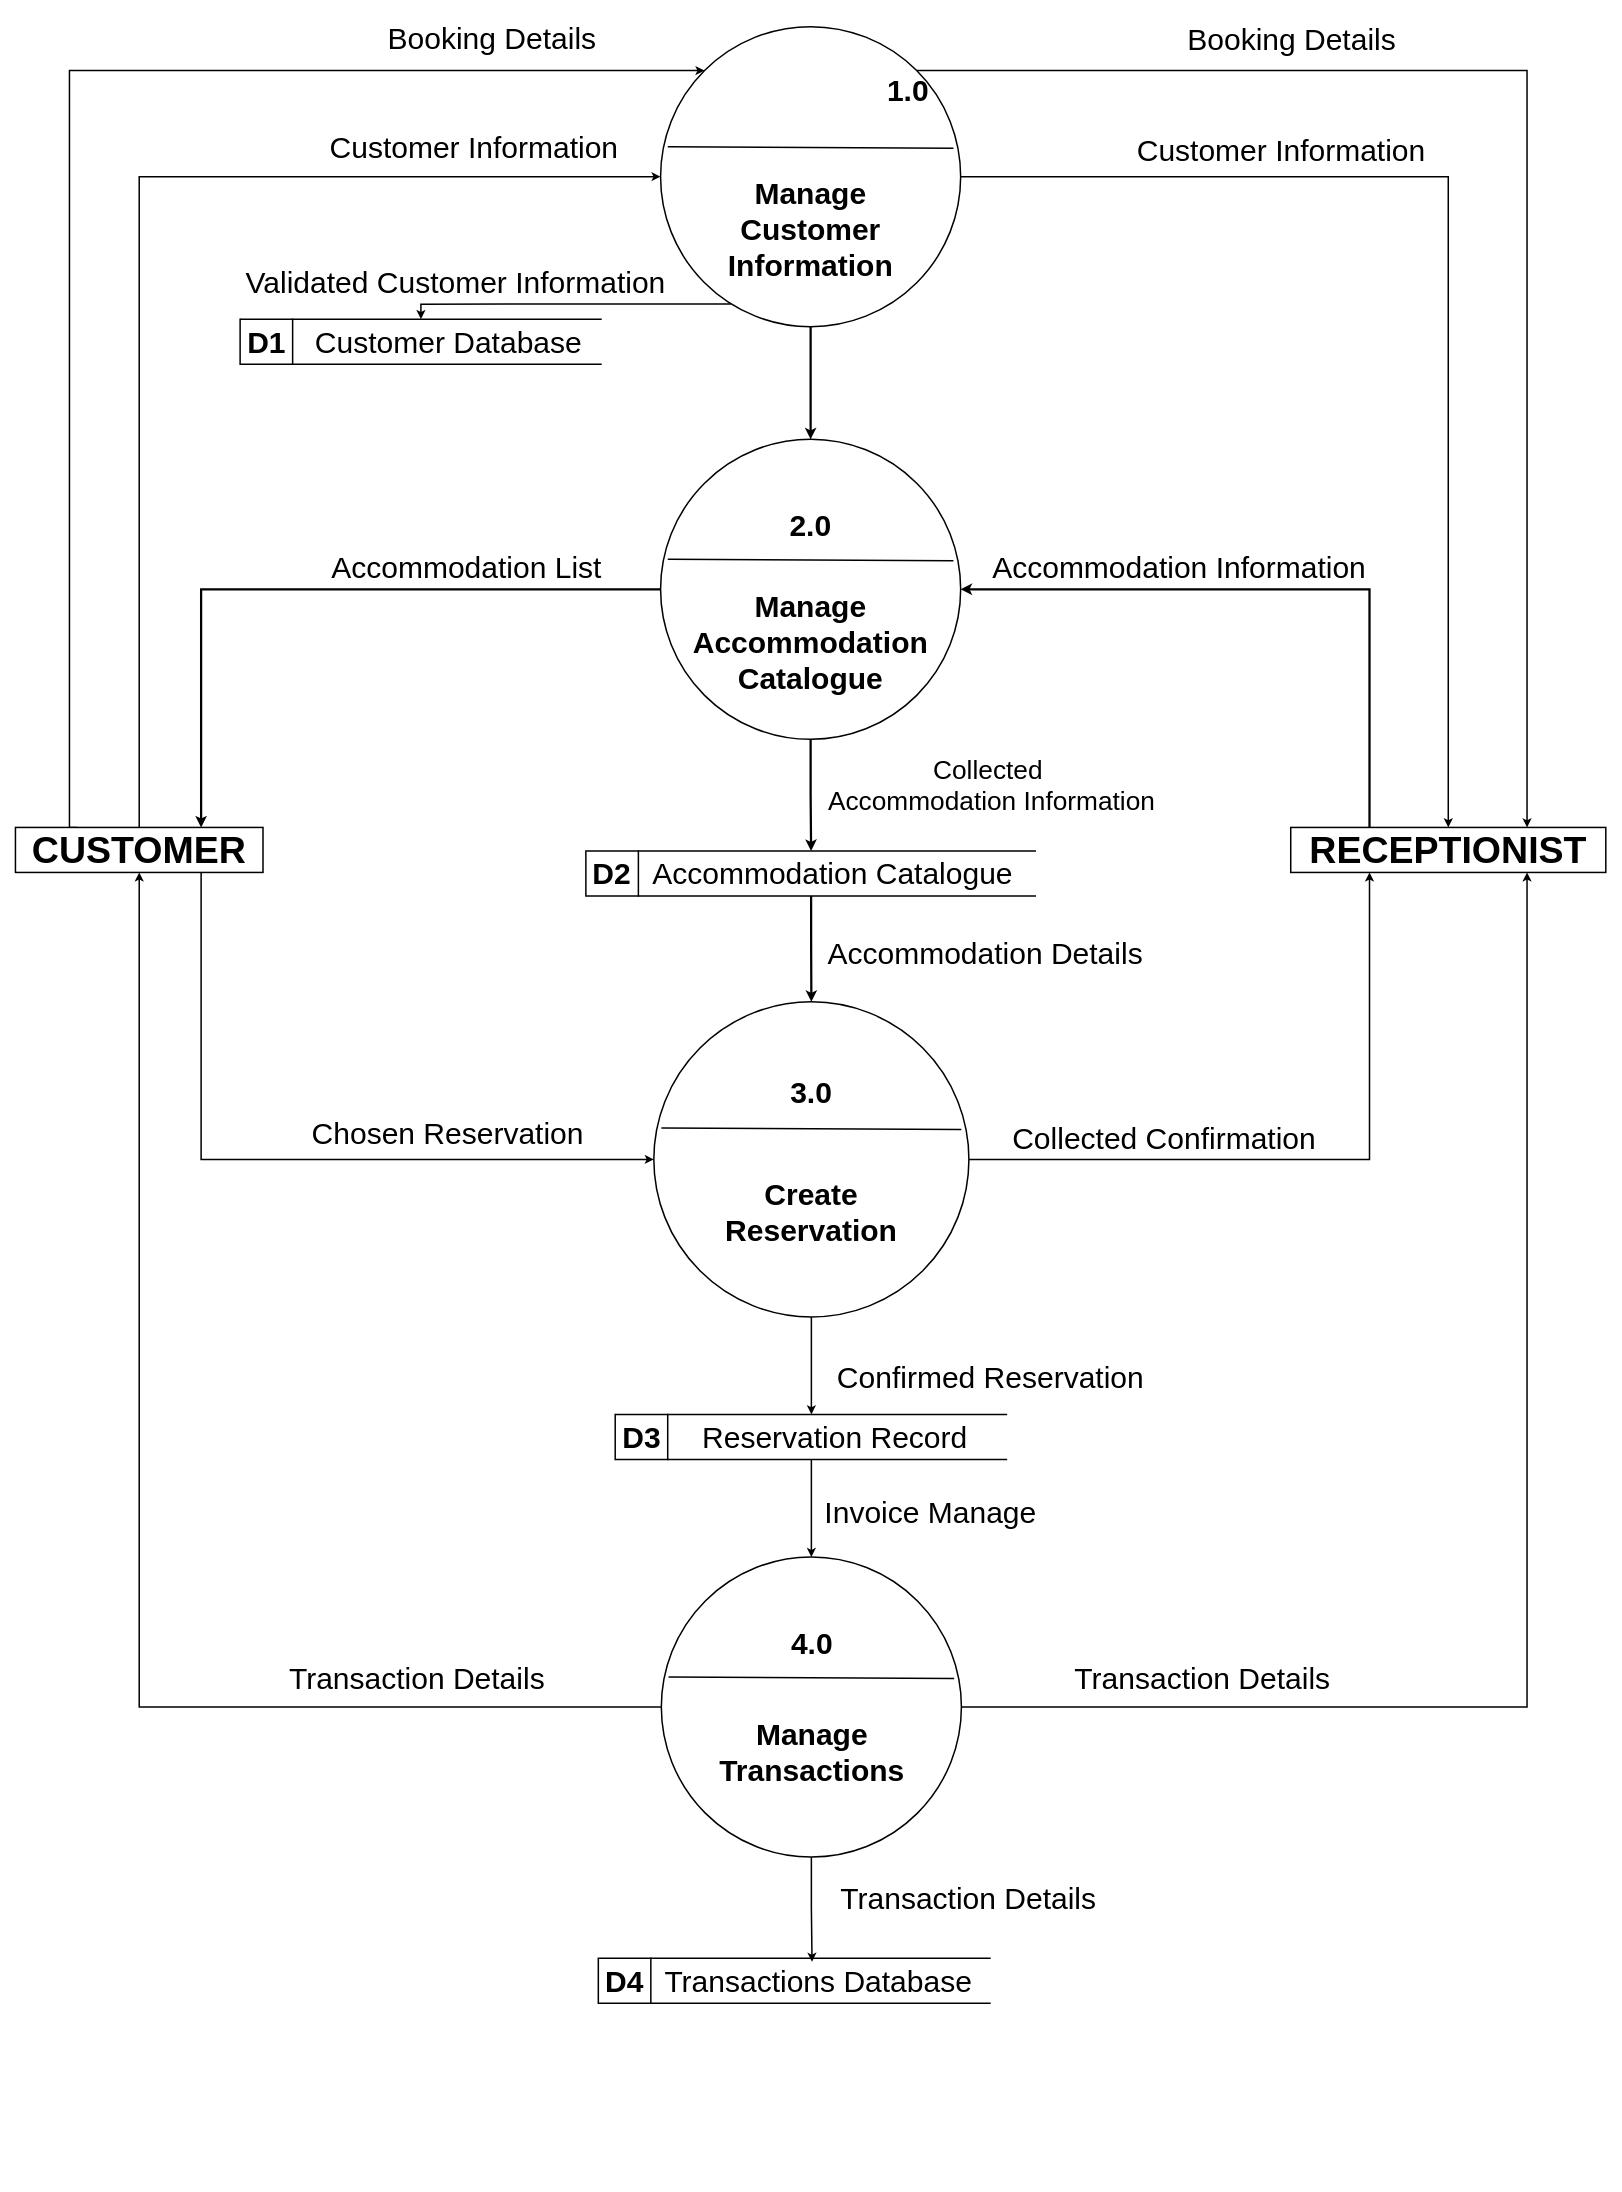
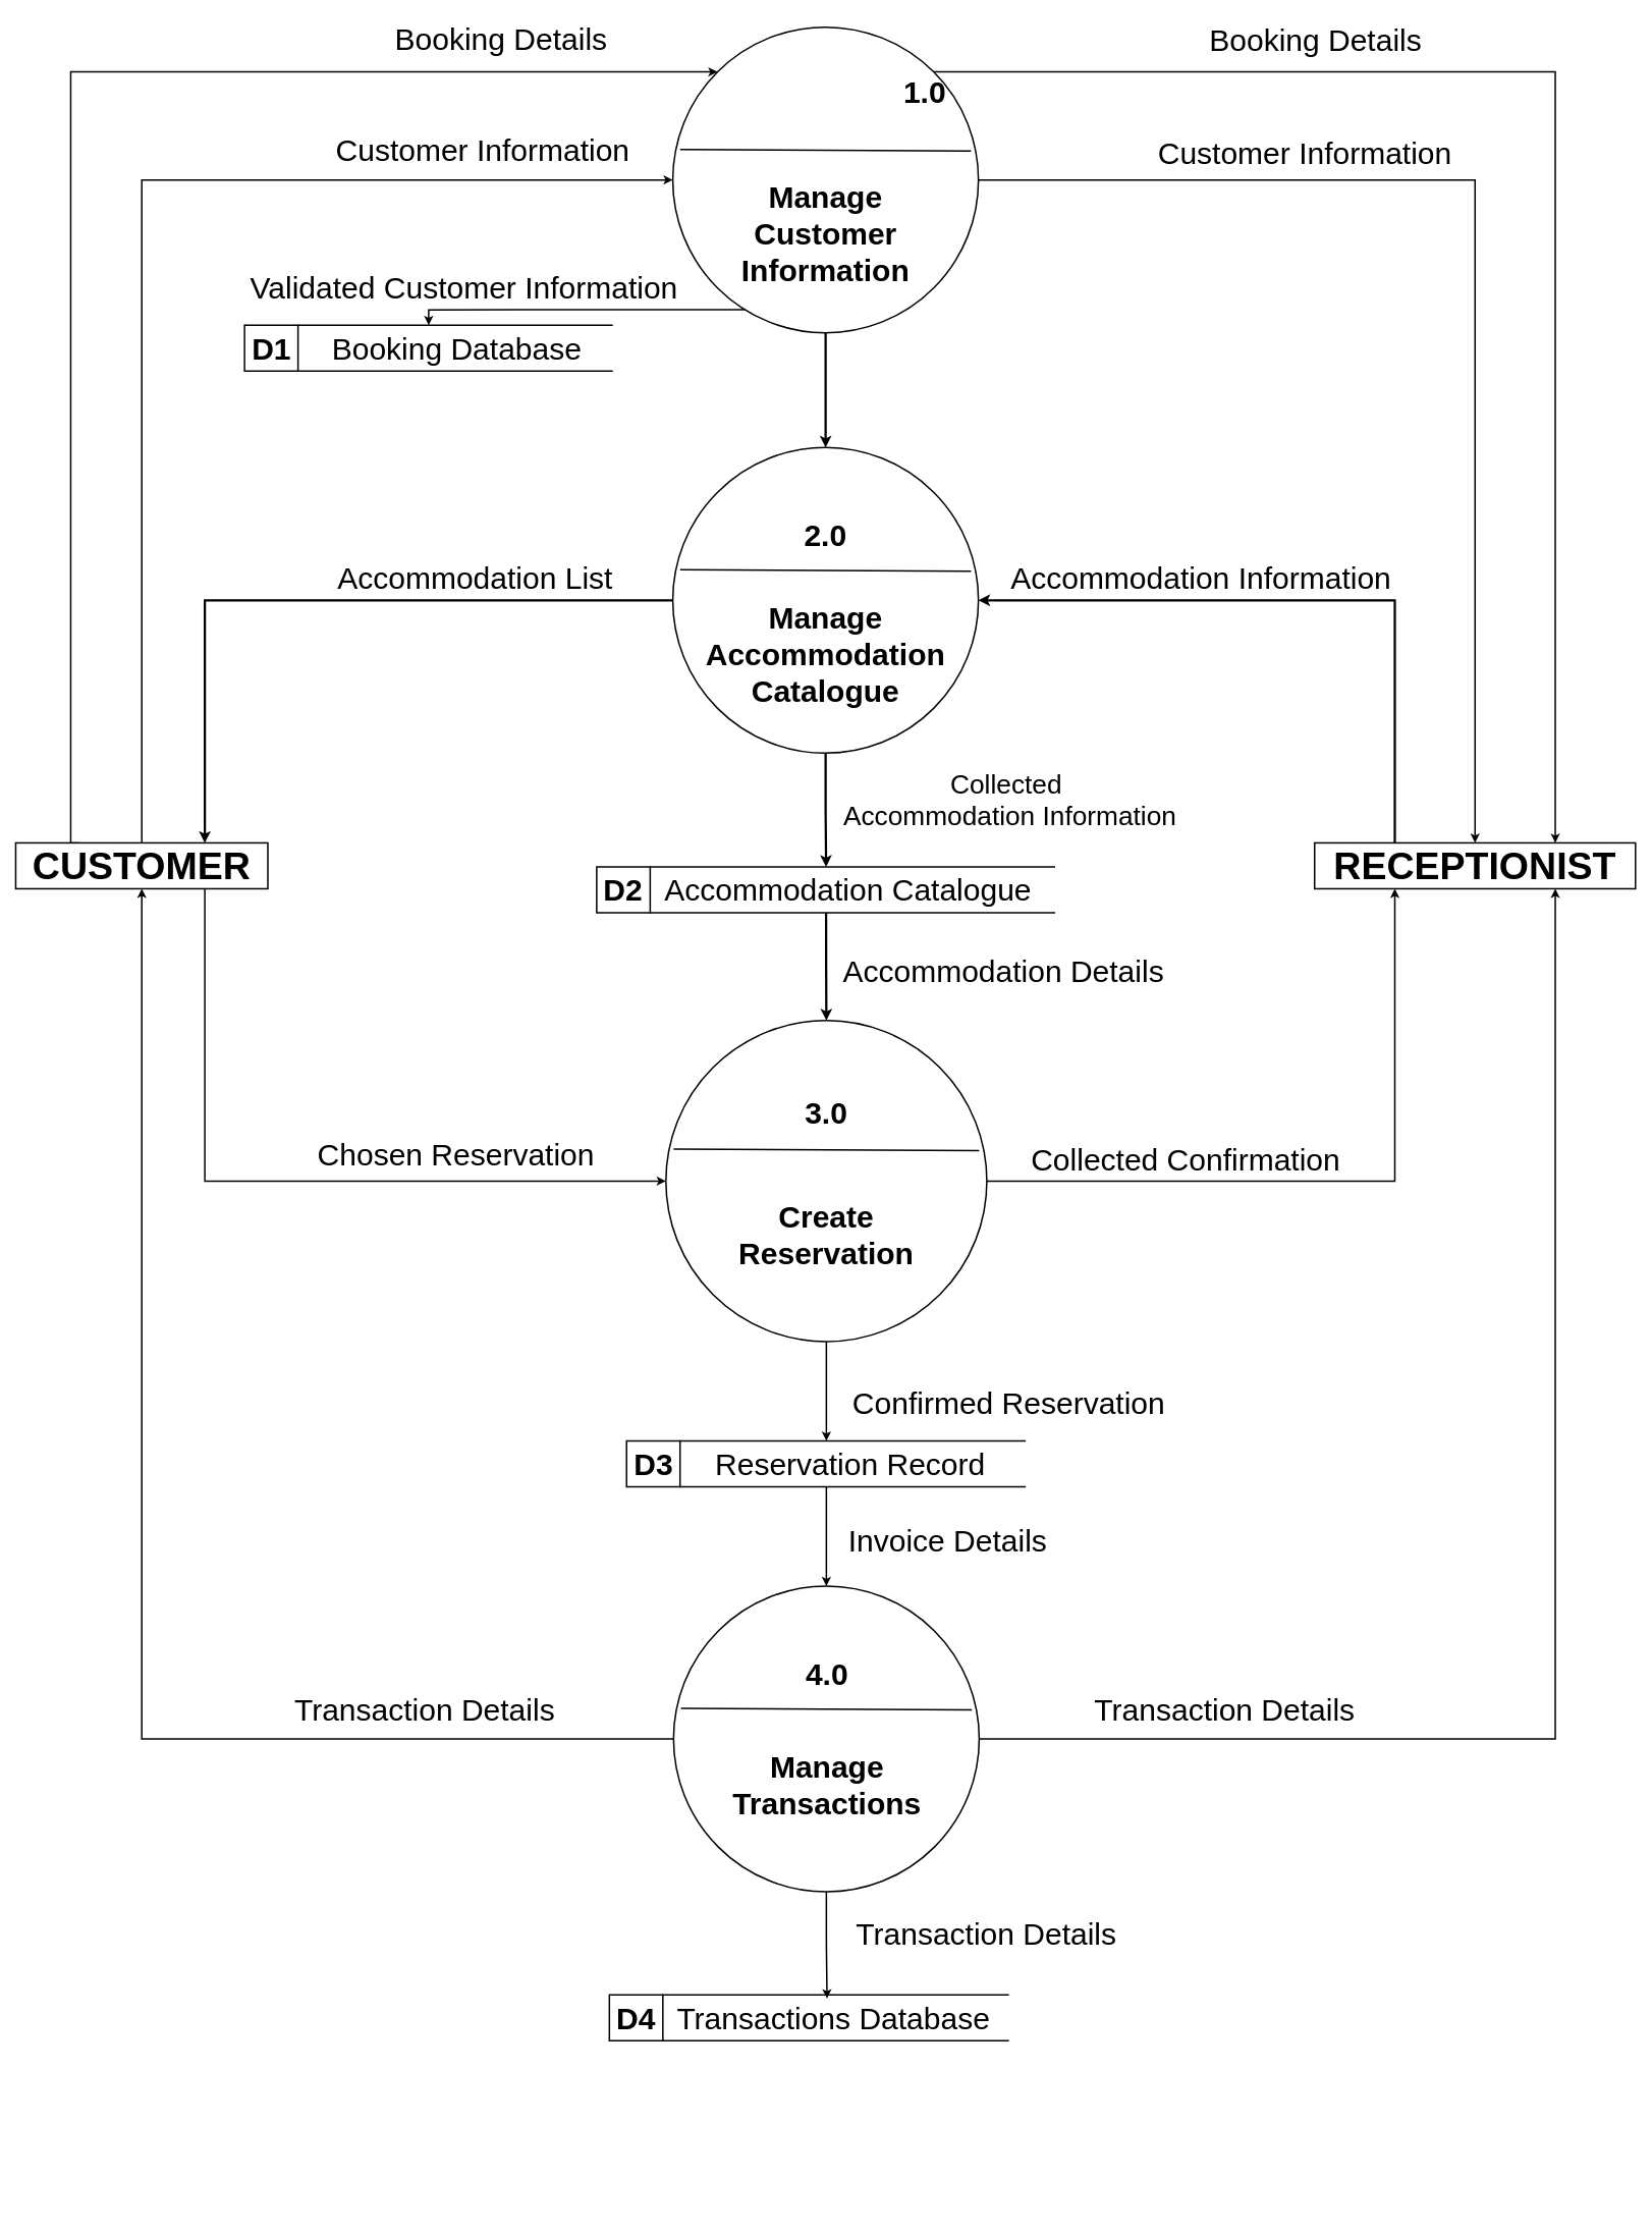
- <mxCell id="34" value="&lt;font style=&quot;font-size: 40px;&quot;&gt;Customer Database&lt;/font&gt;" style="text;html=1;align=center;verticalAlign=middle;whiteSpace=wrap;rounded=0;strokeWidth=2;" vertex="1" parent="1"><mxGeometry x="405.5" y="440" width="383" height="30" as="geometry" /></mxCell>
+ <mxCell id="34" value="&lt;font style=&quot;font-size: 40px;&quot;&gt;Booking Database&lt;/font&gt;" style="text;html=1;align=center;verticalAlign=middle;whiteSpace=wrap;rounded=0;strokeWidth=2;" vertex="1" parent="1"><mxGeometry x="405.5" y="440" width="383" height="30" as="geometry" /></mxCell>
- <mxCell id="63" value="&lt;font style=&quot;font-size: 40px;&quot;&gt;Invoice Manage&lt;/font&gt;" style="text;html=1;align=center;verticalAlign=middle;whiteSpace=wrap;rounded=0;" vertex="1" parent="1"><mxGeometry x="1080" y="2000" width="320" height="30" as="geometry" /></mxCell>
+ <mxCell id="63" value="&lt;font style=&quot;font-size: 40px;&quot;&gt;Invoice Details&lt;/font&gt;" style="text;html=1;align=center;verticalAlign=middle;whiteSpace=wrap;rounded=0;" vertex="1" parent="1"><mxGeometry x="1080" y="2000" width="320" height="30" as="geometry" /></mxCell>
